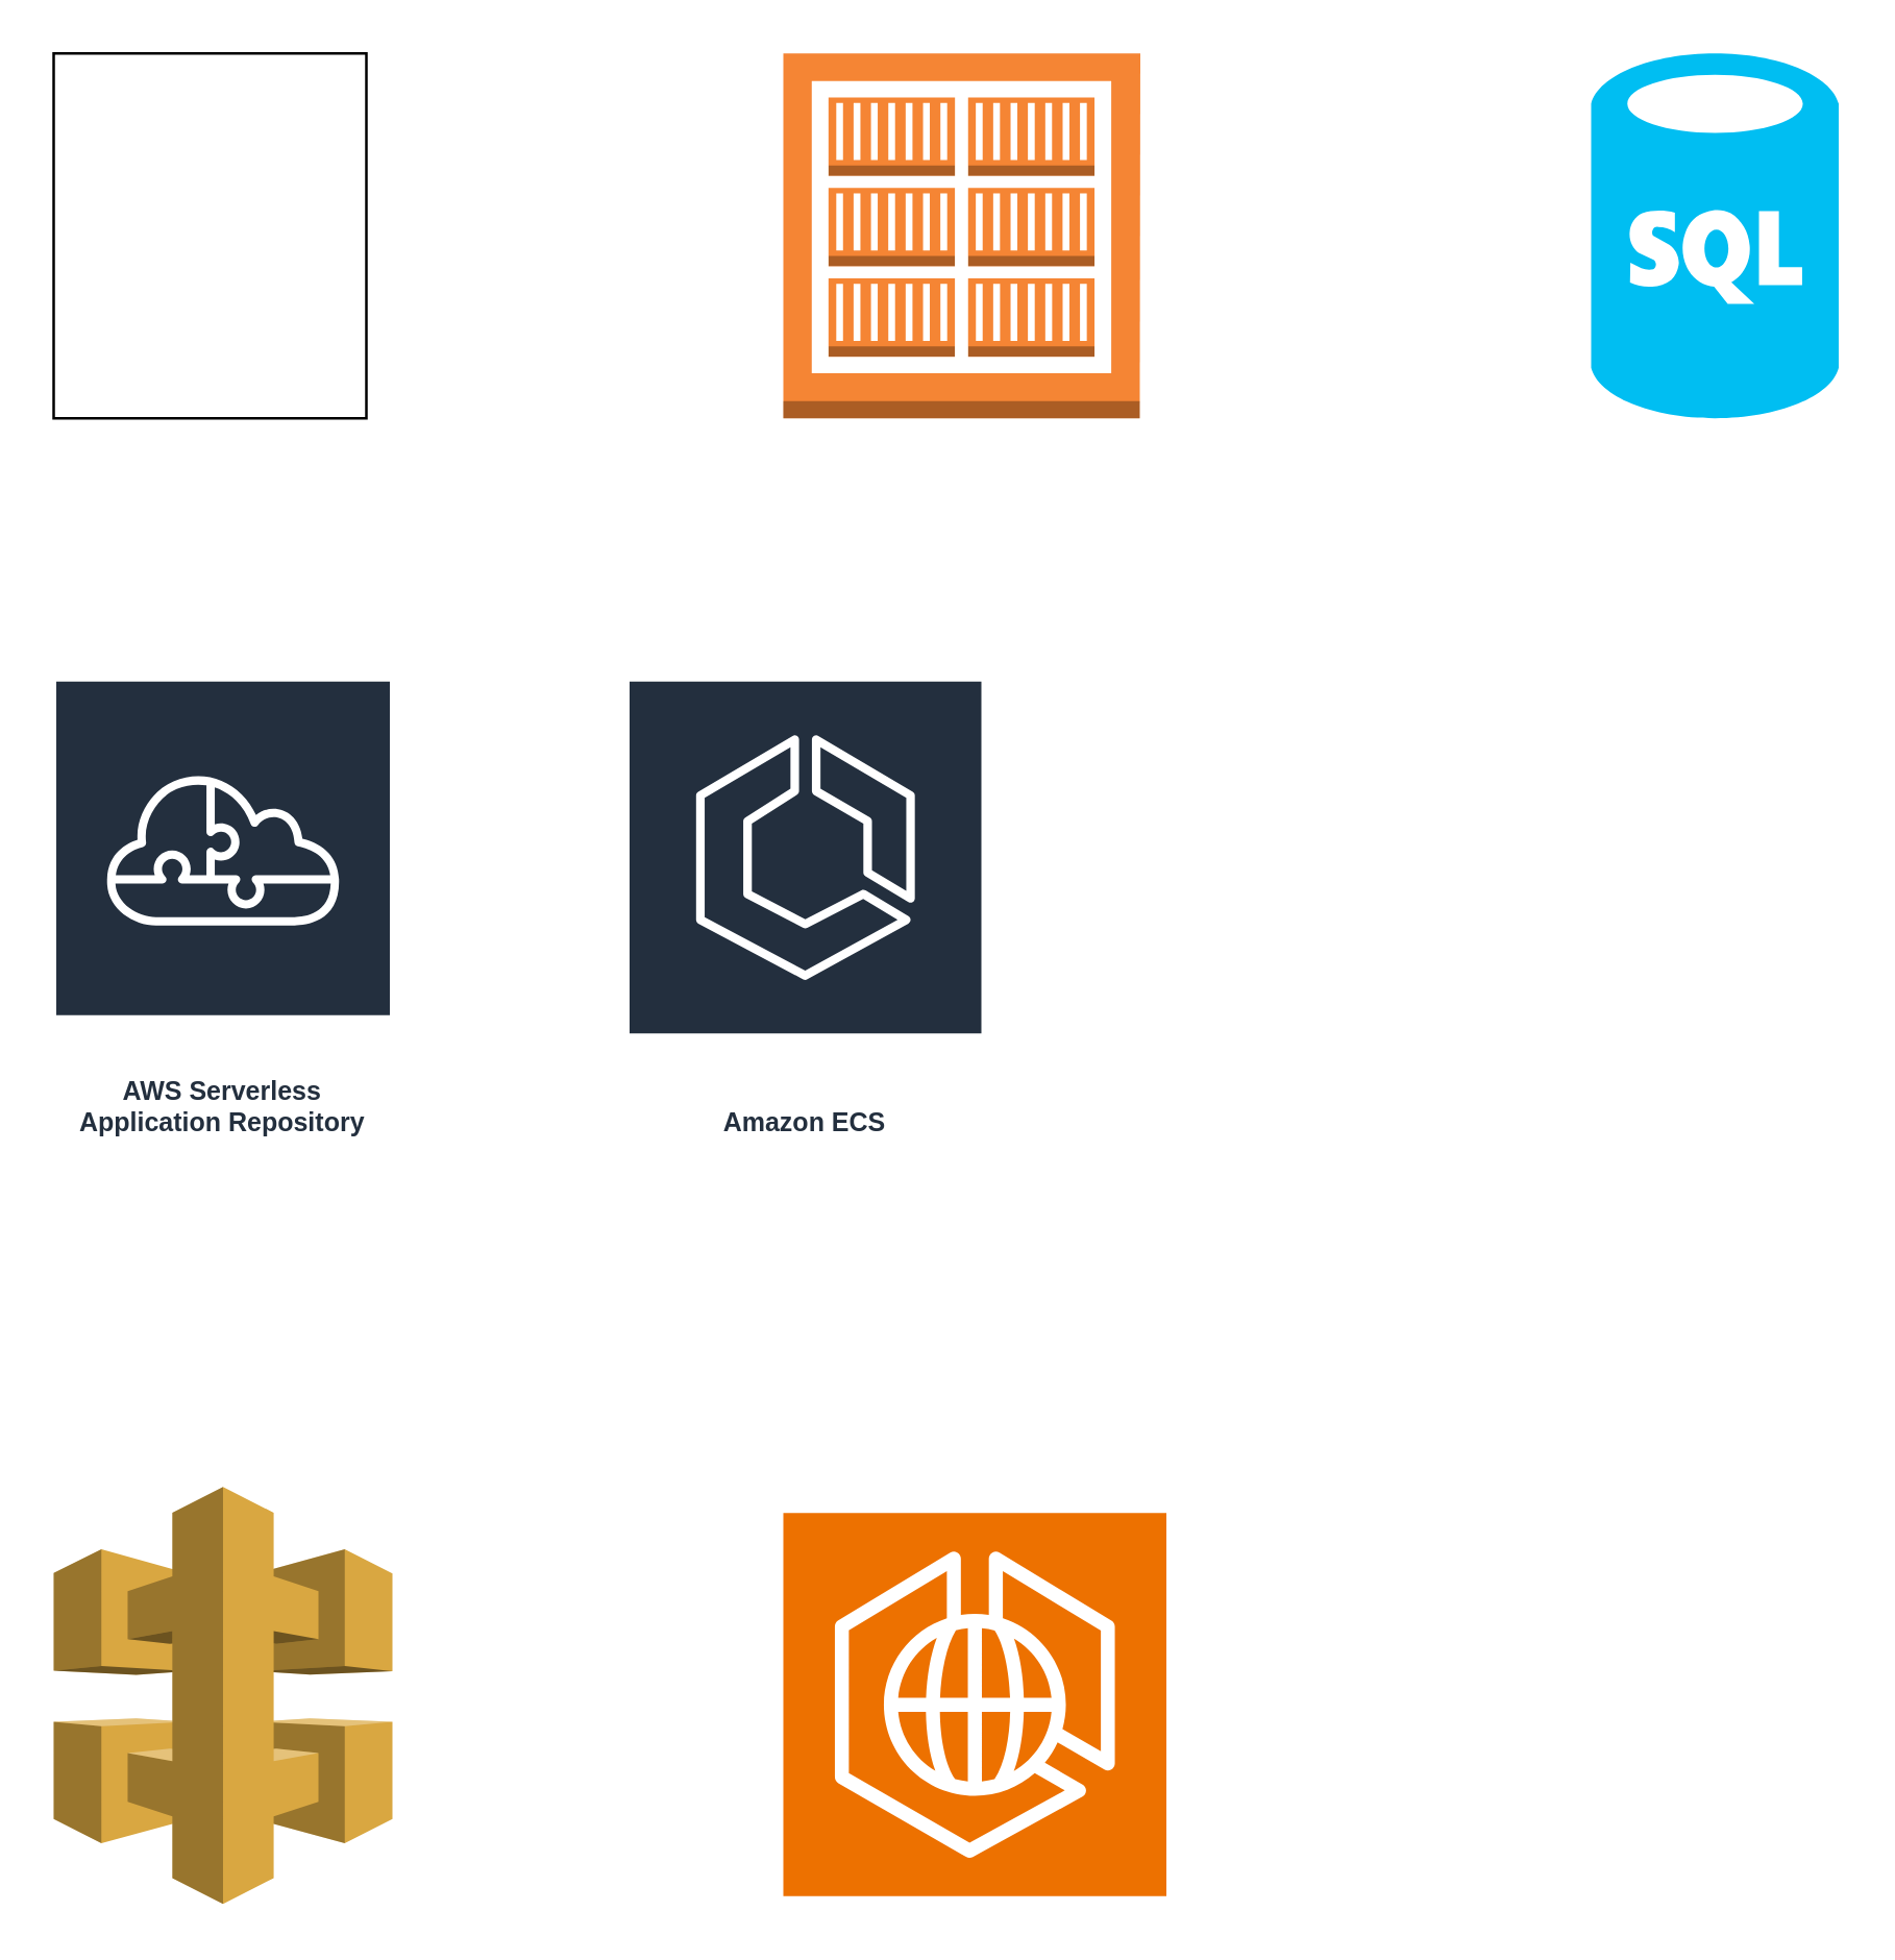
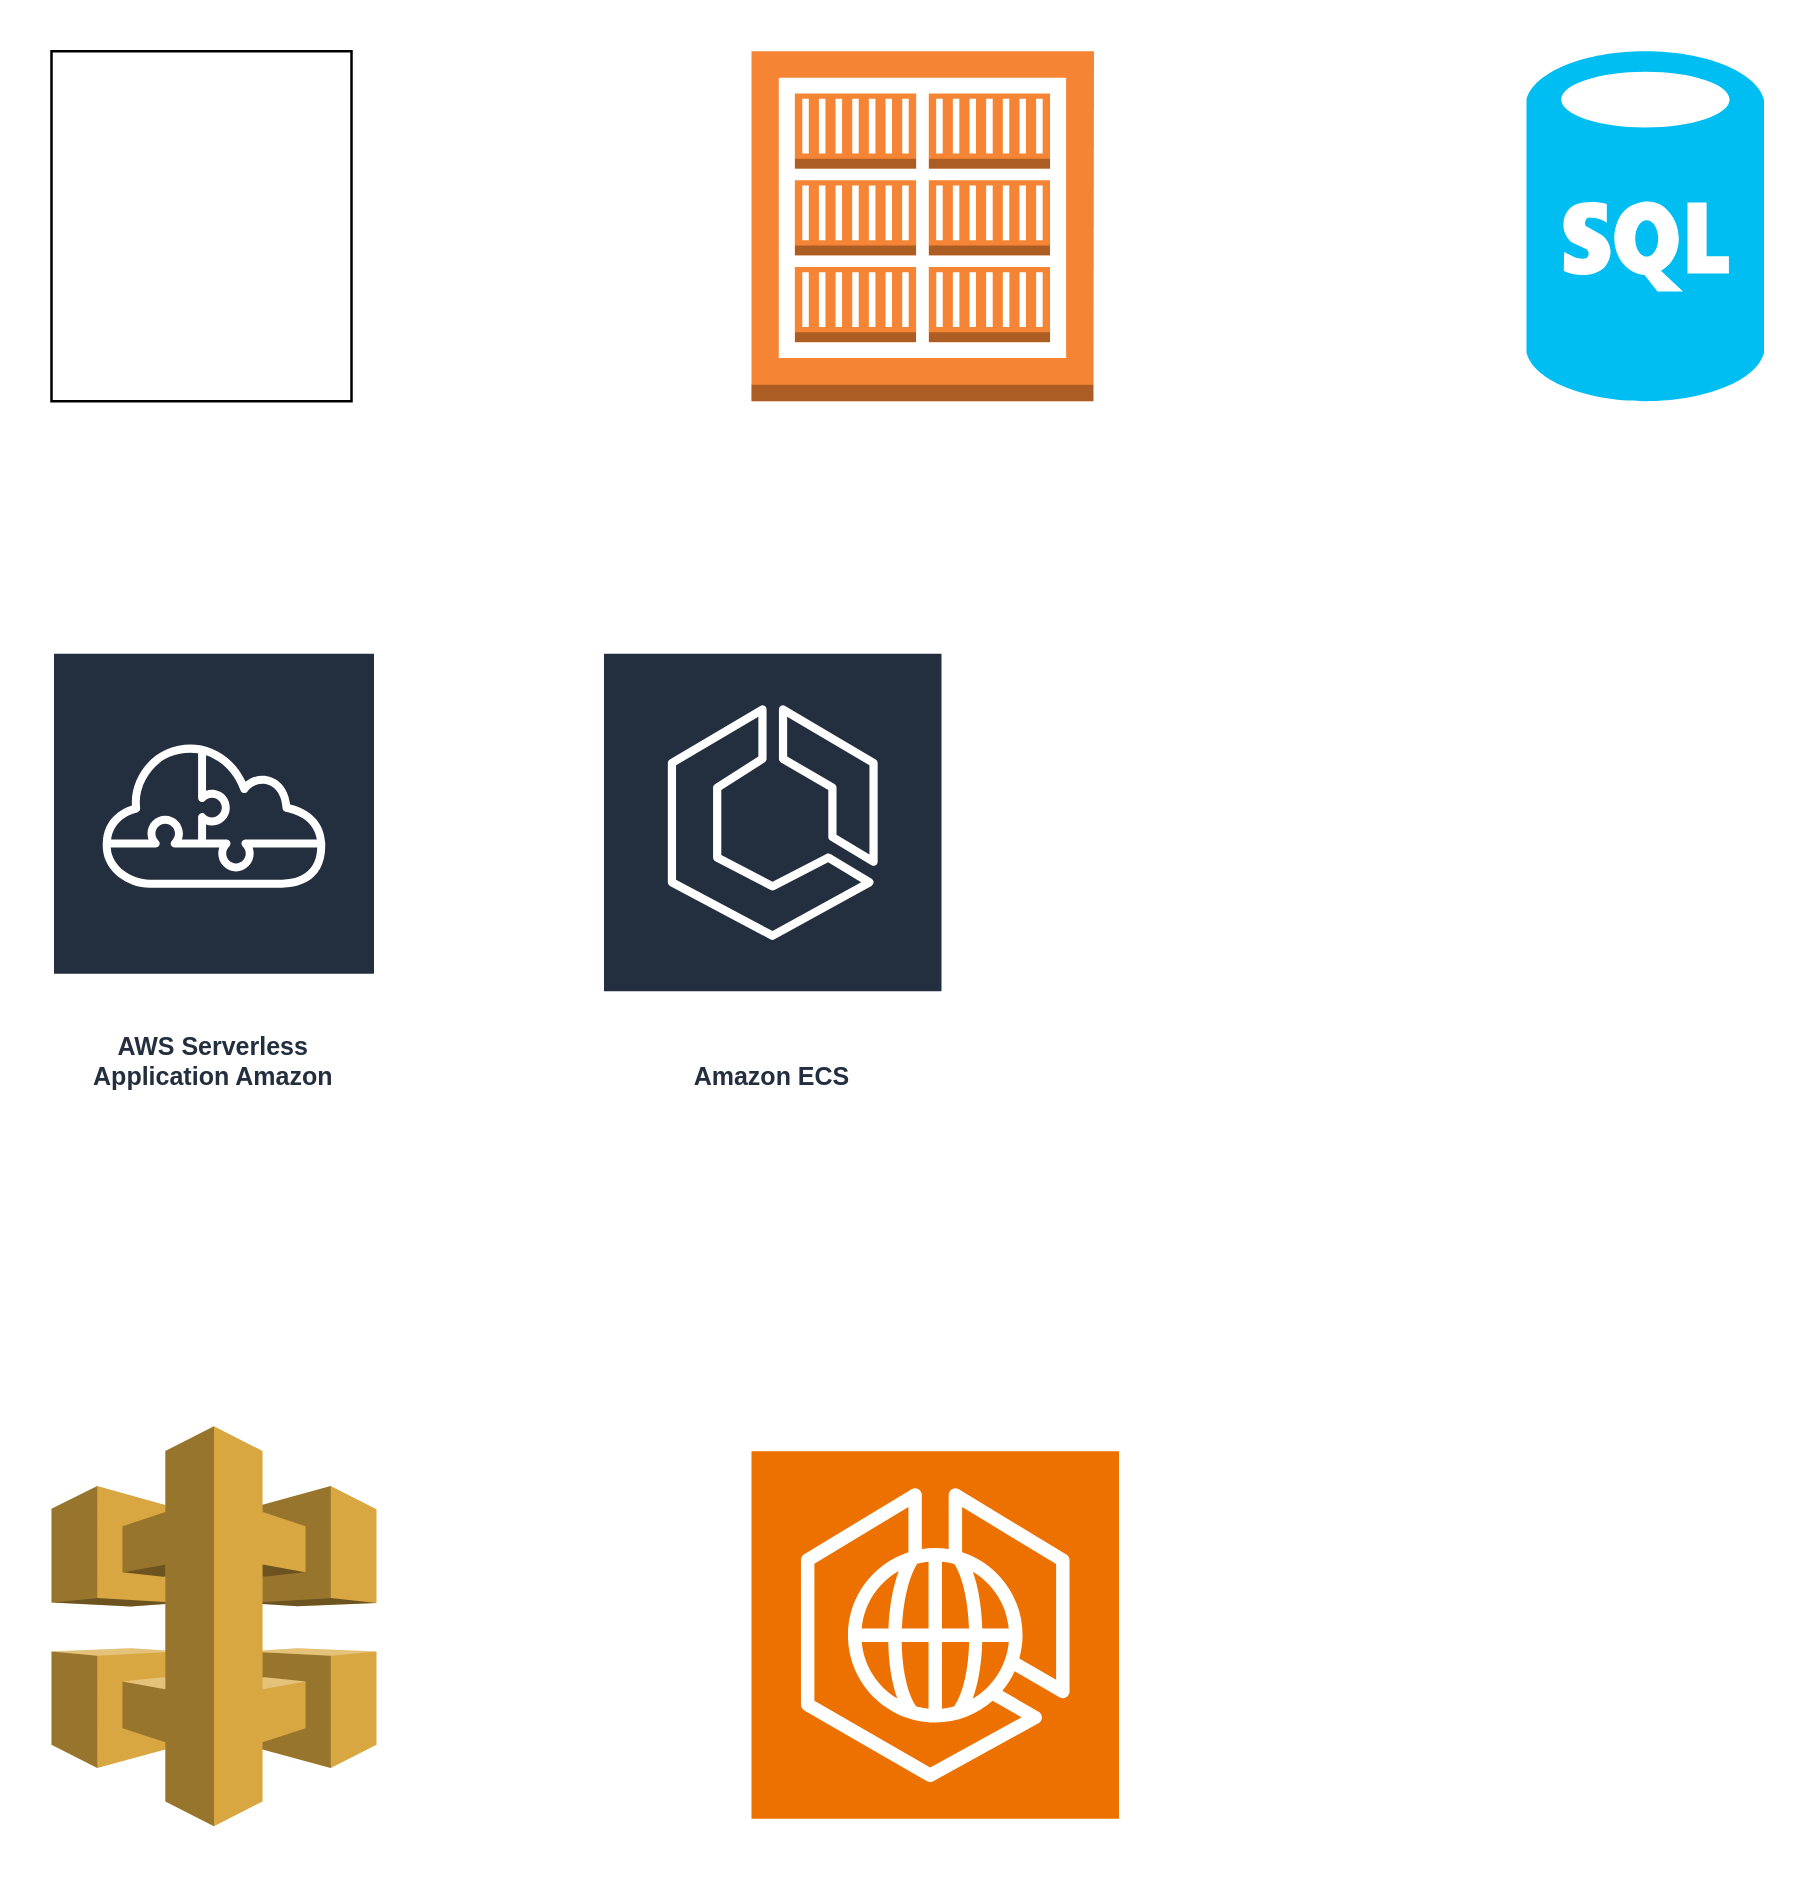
- <mxCell id="5" value="AWS Serverless Application Repository" style="sketch=0;outlineConnect=0;fontColor=#232F3E;gradientColor=none;strokeColor=#ffffff;fillColor=#232F3E;dashed=0;verticalLabelPosition=middle;verticalAlign=bottom;align=center;html=1;whiteSpace=wrap;fontSize=10;fontStyle=1;spacing=3;shape=mxgraph.aws4.productIcon;prIcon=mxgraph.aws4.serverless_application_repository;" vertex="1" parent="1"><mxGeometry x="20" y="260" width="130" height="180" as="geometry" /></mxCell>
+ <mxCell id="5" value="AWS Serverless Application Amazon" style="sketch=0;outlineConnect=0;fontColor=#232F3E;gradientColor=none;strokeColor=#ffffff;fillColor=#232F3E;dashed=0;verticalLabelPosition=middle;verticalAlign=bottom;align=center;html=1;whiteSpace=wrap;fontSize=10;fontStyle=1;spacing=3;shape=mxgraph.aws4.productIcon;prIcon=mxgraph.aws4.serverless_application_repository;" vertex="1" parent="1"><mxGeometry x="20" y="260" width="130" height="180" as="geometry" /></mxCell>
